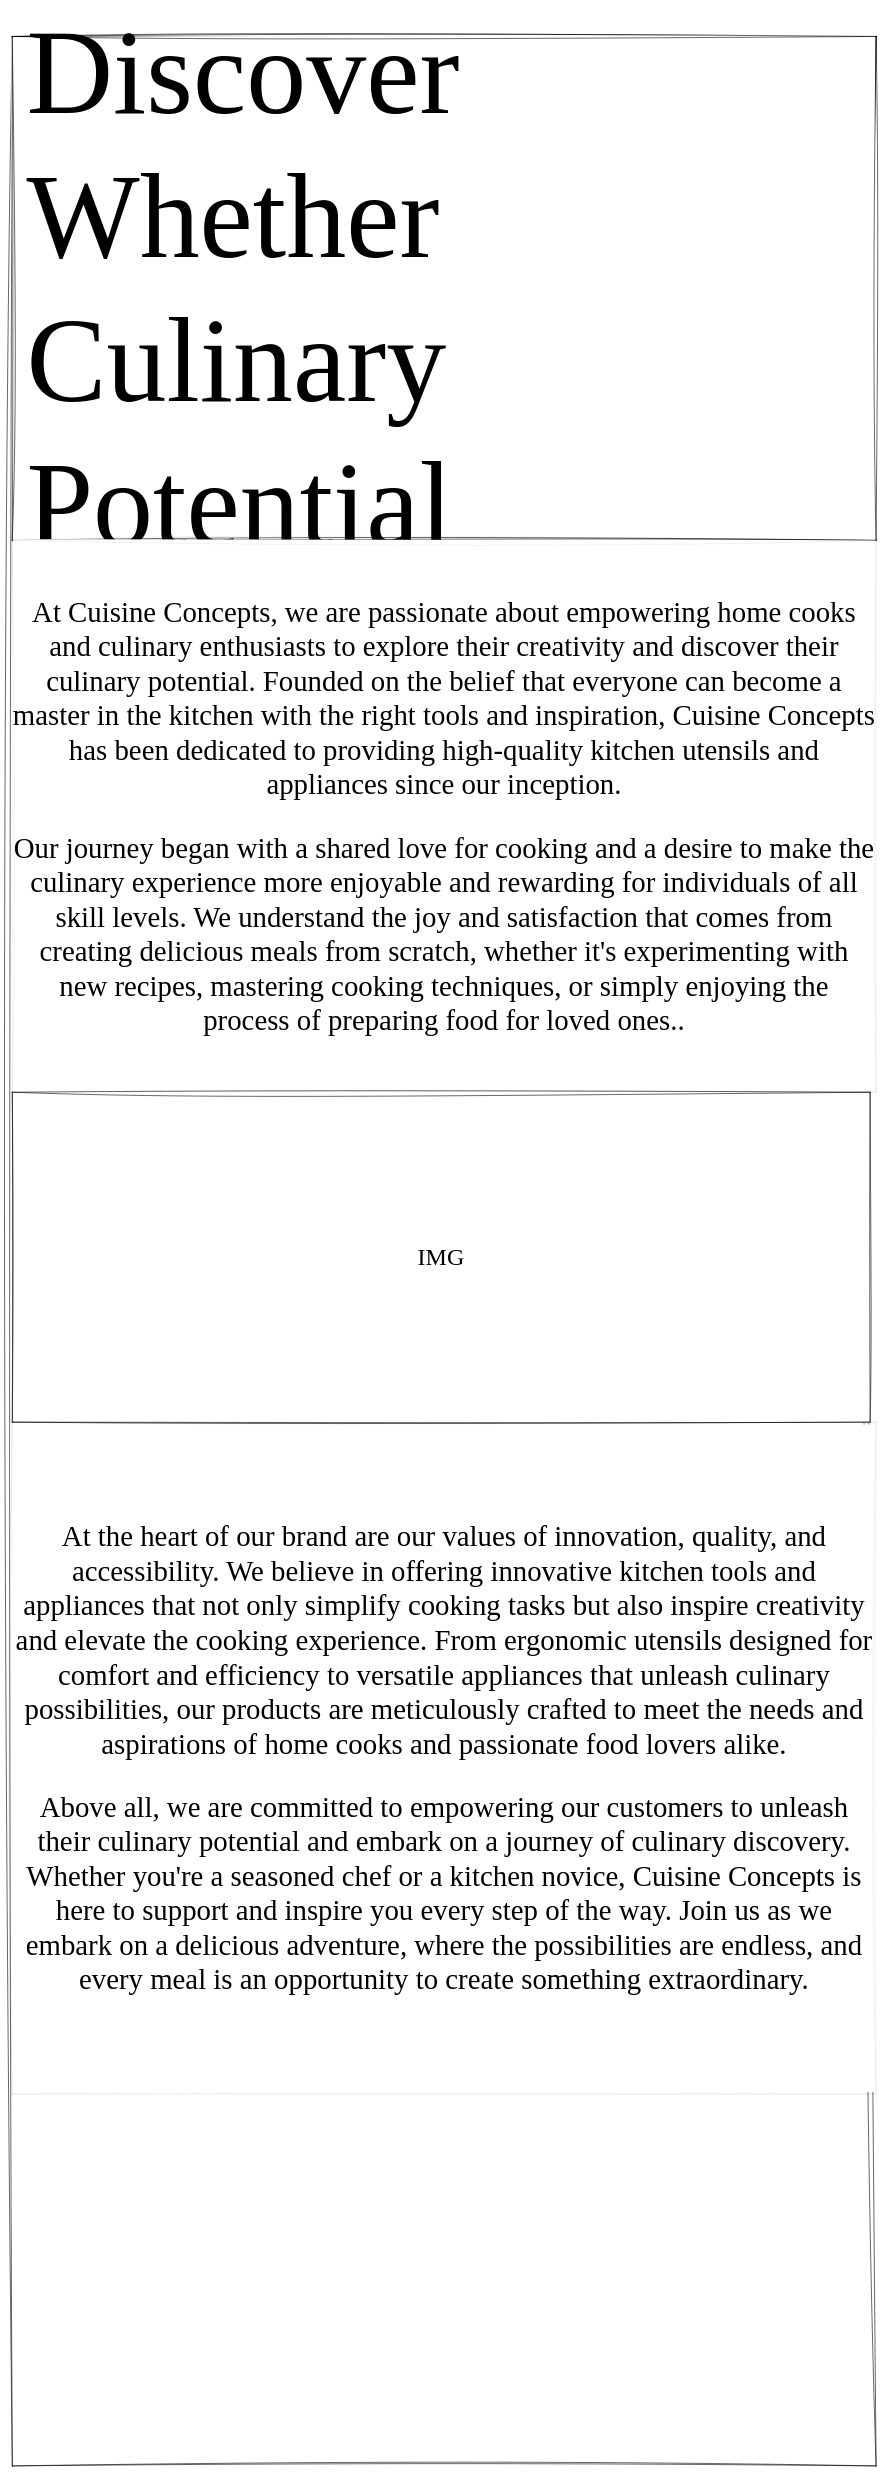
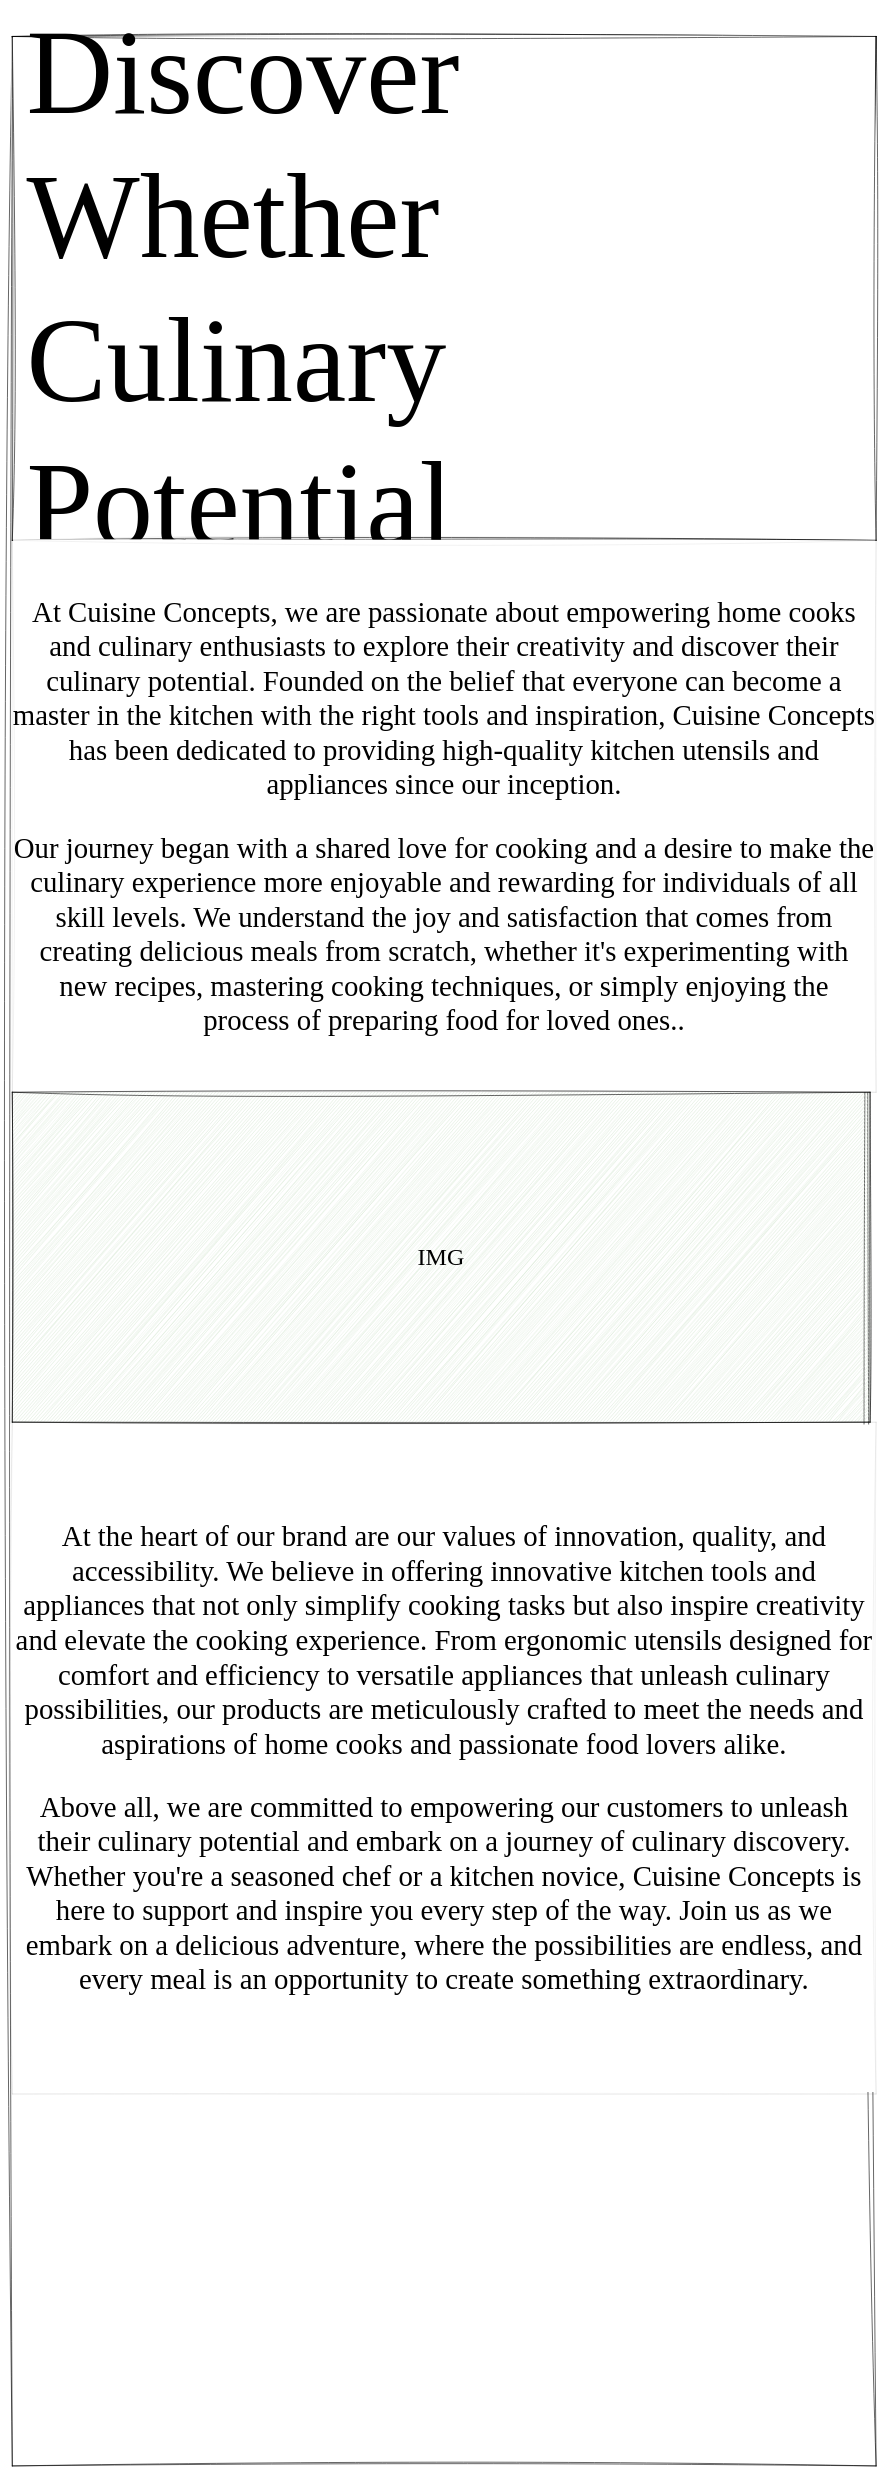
- <mxCell id="6" value="IMG" style="rounded=0;whiteSpace=wrap;html=1;sketch=1;hachureGap=4;jiggle=2;curveFitting=1;fontFamily=Architects Daughter;fontSource=https%3A%2F%2Ffonts.googleapis.com%2Fcss%3Ffamily%3DArchitects%2BDaughter;fontSize=40;" vertex="1" parent="1"><mxGeometry x="20" y="1780" width="1430" height="550" as="geometry" /></mxCell>
+ <mxCell id="6" value="IMG" style="rounded=0;whiteSpace=wrap;html=1;sketch=1;hachureGap=4;jiggle=2;curveFitting=1;fontFamily=Architects Daughter;fontSource=https%3A%2F%2Ffonts.googleapis.com%2Fcss%3Ffamily%3DArchitects%2BDaughter;fontSize=40;fillColor=#d5e8d4;" vertex="1" parent="1"><mxGeometry x="20" y="1780" width="1430" height="550" as="geometry" /></mxCell>
